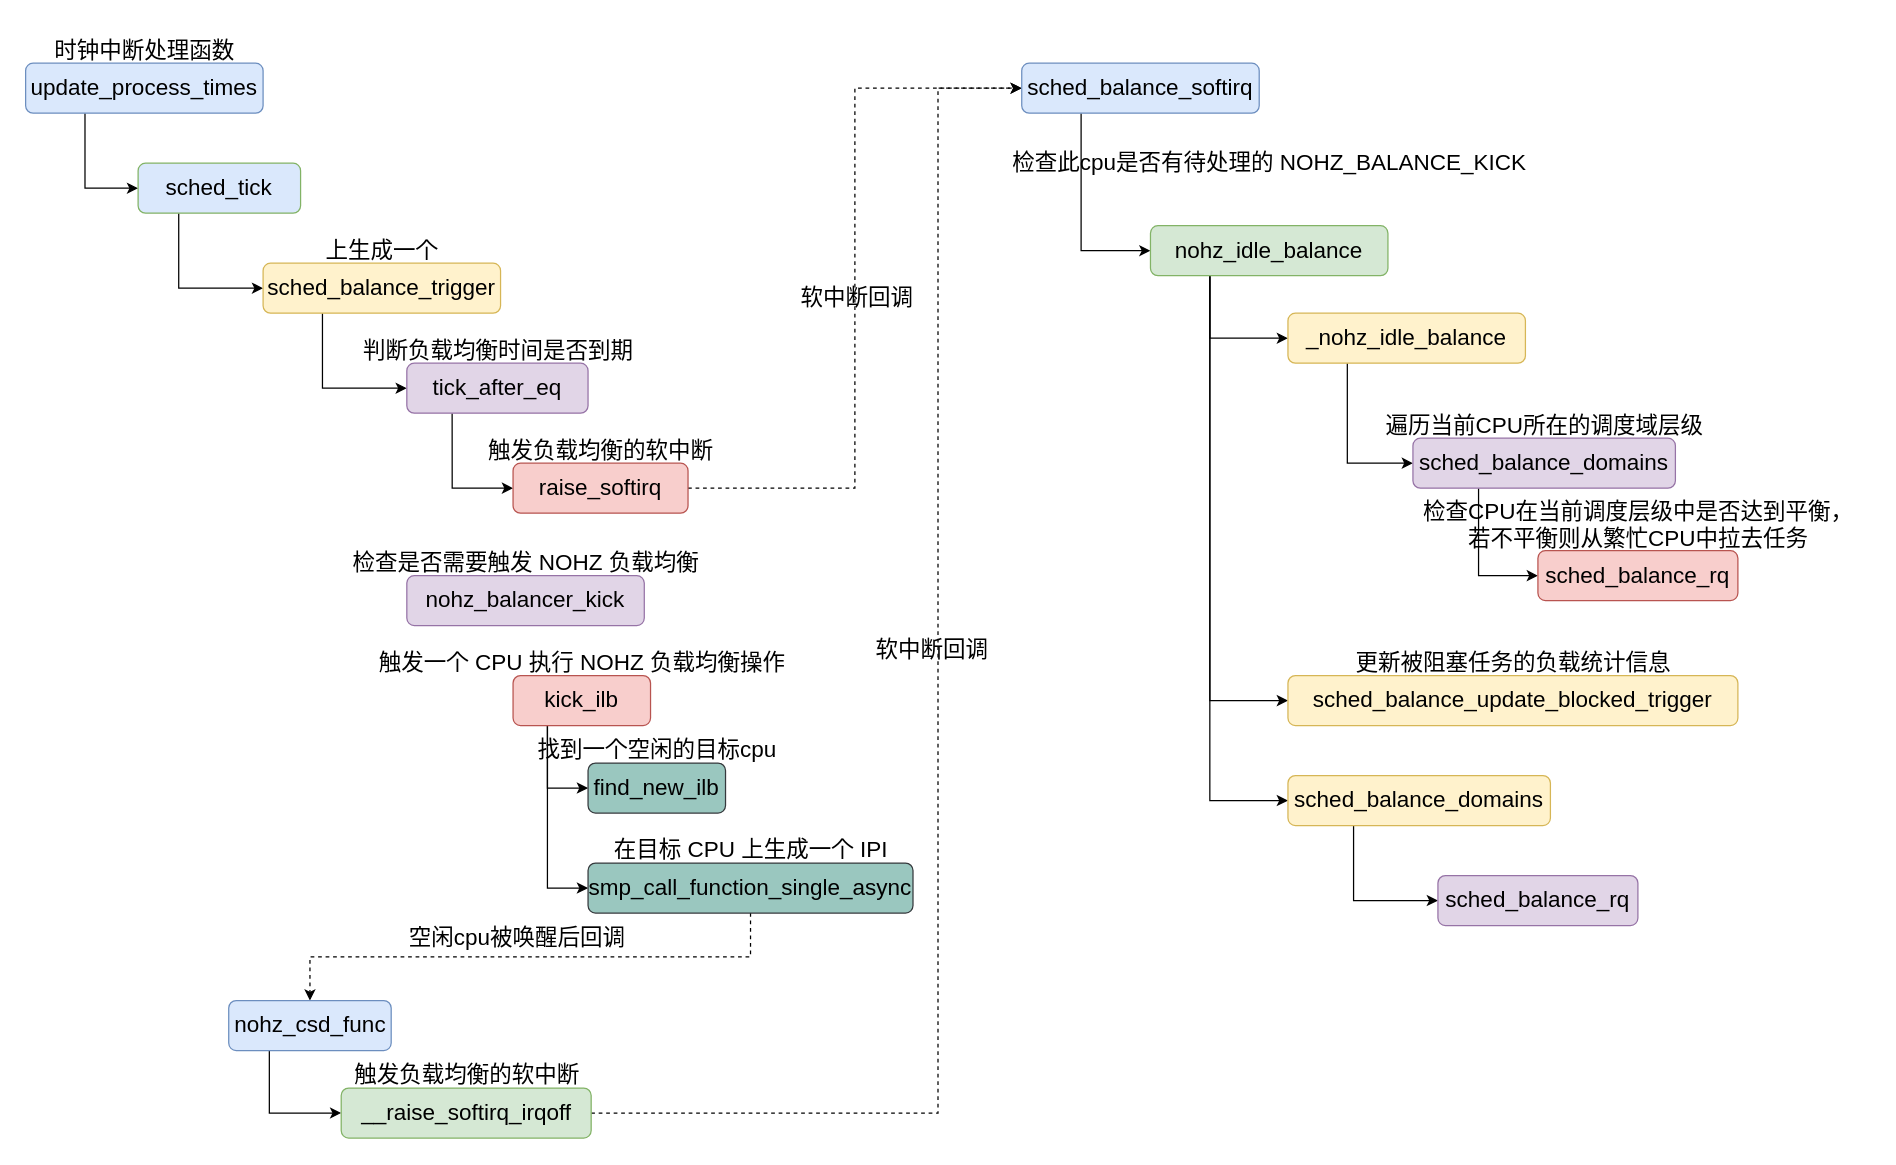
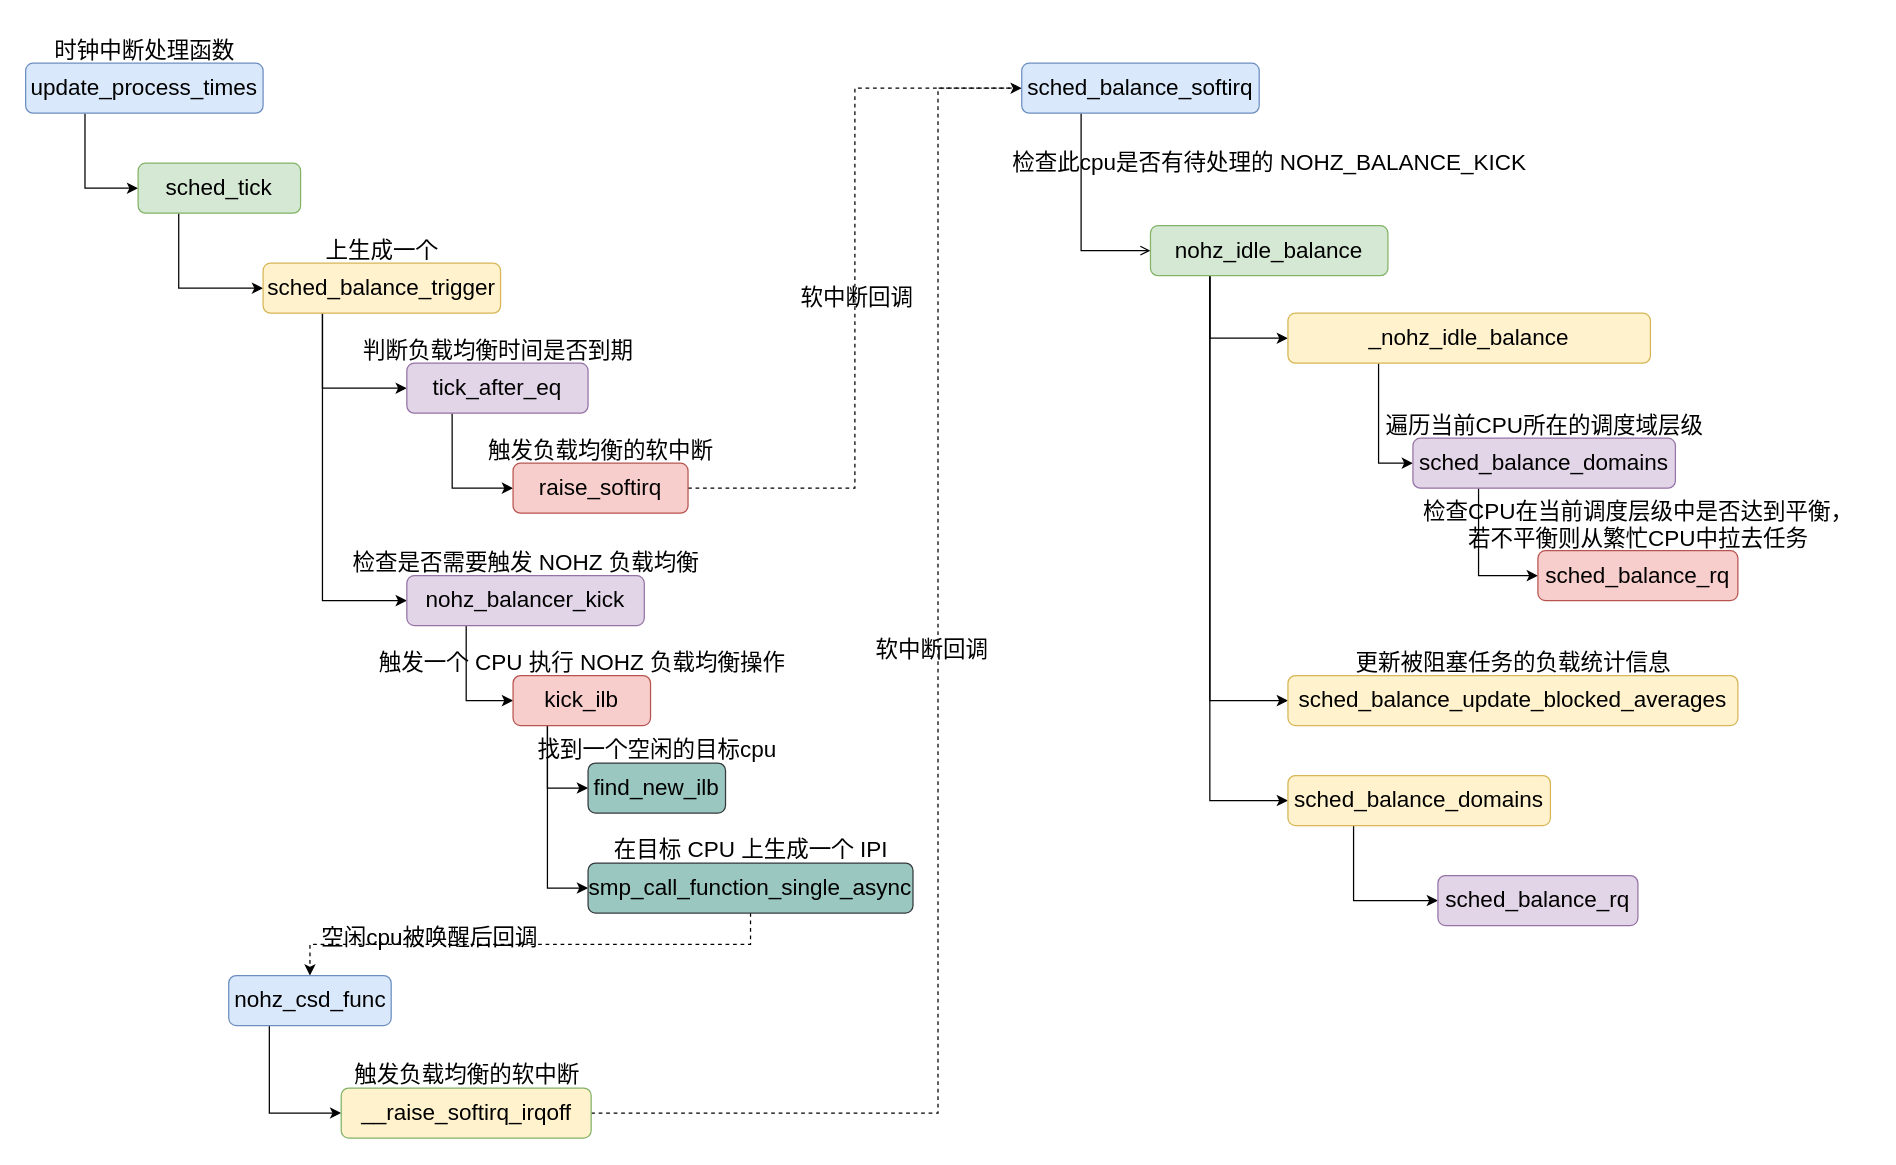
- <mxCell id="32" style="edgeStyle=orthogonalEdgeStyle;rounded=0;orthogonalLoop=1;jettySize=auto;html=1;exitX=1;exitY=0.5;exitDx=0;exitDy=0;entryX=0;entryY=0.5;entryDx=0;entryDy=0;dashed=1;" edge="1" parent="1" source="33" target="36"><mxGeometry relative="1" as="geometry"><Array as="points"><mxPoint x="750" y="890" /><mxPoint x="750" y="70" /></Array></mxGeometry></mxCell>
+ <mxCell id="32" style="edgeStyle=orthogonalEdgeStyle;rounded=0;orthogonalLoop=1;jettySize=auto;html=1;exitX=1;exitY=0.5;exitDx=0;exitDy=0;entryX=0;entryY=0.5;entryDx=0;entryDy=0;dashed=1;endArrow=none;" edge="1" parent="1" source="33" target="36"><mxGeometry relative="1" as="geometry"><Array as="points"><mxPoint x="750" y="890" /><mxPoint x="750" y="70" /></Array></mxGeometry></mxCell>
- <mxCell id="6" value="&lt;font style=&quot;font-size: 18px;&quot;&gt;sched_tick&lt;/font&gt;" style="rounded=1;whiteSpace=wrap;html=1;fillColor=#dae8fc;strokeColor=#82b366;" vertex="1" parent="1"><mxGeometry x="110" y="130" width="130" height="40" as="geometry" /></mxCell>
+ <mxCell id="6" value="&lt;font style=&quot;font-size: 18px;&quot;&gt;sched_tick&lt;/font&gt;" style="rounded=1;whiteSpace=wrap;html=1;fillColor=#d5e8d4;strokeColor=#82b366;" vertex="1" parent="1"><mxGeometry x="110" y="130" width="130" height="40" as="geometry" /></mxCell>
- <mxCell id="35" style="edgeStyle=orthogonalEdgeStyle;rounded=0;orthogonalLoop=1;jettySize=auto;html=1;exitX=0.25;exitY=1;exitDx=0;exitDy=0;entryX=0;entryY=0.5;entryDx=0;entryDy=0;" edge="1" parent="1" source="36" target="40"><mxGeometry relative="1" as="geometry" /></mxCell>
+ <mxCell id="35" style="edgeStyle=orthogonalEdgeStyle;rounded=0;orthogonalLoop=1;jettySize=auto;html=1;exitX=0.25;exitY=1;exitDx=0;exitDy=0;entryX=0;entryY=0.5;entryDx=0;entryDy=0;endArrow=open;" edge="1" parent="1" source="36" target="40"><mxGeometry relative="1" as="geometry" /></mxCell>
- <mxCell id="43" value="&lt;font style=&quot;font-size: 18px;&quot;&gt;_nohz_idle_balance&lt;/font&gt;" style="rounded=1;whiteSpace=wrap;html=1;fillColor=#fff2cc;strokeColor=#d6b656;" vertex="1" parent="1"><mxGeometry x="1030" y="250" width="190" height="40" as="geometry" /></mxCell>
+ <mxCell id="43" value="&lt;font style=&quot;font-size: 18px;&quot;&gt;_nohz_idle_balance&lt;/font&gt;" style="rounded=1;whiteSpace=wrap;html=1;fillColor=#fff2cc;strokeColor=#d6b656;" vertex="1" parent="1"><mxGeometry x="1030" y="250" width="290" height="40" as="geometry" /></mxCell>
+ <mxCell id="8" style="edgeStyle=orthogonalEdgeStyle;rounded=0;orthogonalLoop=1;jettySize=auto;html=1;exitX=0.25;exitY=1;exitDx=0;exitDy=0;entryX=0;entryY=0.5;entryDx=0;entryDy=0;" edge="1" parent="1" source="9" target="18"><mxGeometry relative="1" as="geometry" /></mxCell>
+ <mxCell id="17" style="edgeStyle=orthogonalEdgeStyle;rounded=0;orthogonalLoop=1;jettySize=auto;html=1;exitX=0.25;exitY=1;exitDx=0;exitDy=0;entryX=0;entryY=0.5;entryDx=0;entryDy=0;" edge="1" parent="1" source="18" target="22"><mxGeometry relative="1" as="geometry" /></mxCell>
- <mxCell id="52" value="&lt;font style=&quot;font-size: 18px;&quot;&gt;sched_balance_update_blocked_trigger&lt;/font&gt;" style="rounded=1;whiteSpace=wrap;html=1;fillColor=#fff2cc;strokeColor=#d6b656;" vertex="1" parent="1"><mxGeometry x="1030" y="540" width="360" height="40" as="geometry" /></mxCell>
+ <mxCell id="52" value="&lt;font style=&quot;font-size: 18px;&quot;&gt;sched_balance_update_blocked_averages&lt;/font&gt;" style="rounded=1;whiteSpace=wrap;html=1;fillColor=#fff2cc;strokeColor=#d6b656;" vertex="1" parent="1"><mxGeometry x="1030" y="540" width="360" height="40" as="geometry" /></mxCell>
- <mxCell id="31" value="&lt;font style=&quot;font-size: 18px;&quot;&gt;空闲cpu被唤醒后回调&lt;/font&gt;" style="text;html=1;align=center;verticalAlign=middle;resizable=0;points=[];autosize=1;strokeColor=none;fillColor=none;" vertex="1" parent="1"><mxGeometry x="312.5" y="730" width="200" height="40" as="geometry" /></mxCell>
+ <mxCell id="31" value="&lt;font style=&quot;font-size: 18px;&quot;&gt;空闲cpu被唤醒后回调&lt;/font&gt;" style="text;html=1;align=center;verticalAlign=middle;resizable=0;points=[];autosize=1;strokeColor=none;fillColor=none;" vertex="1" parent="1"><mxGeometry x="242.5" y="730" width="200" height="40" as="geometry" /></mxCell>
- <mxCell id="30" value="&lt;font style=&quot;font-size: 18px;&quot;&gt;nohz_csd_func&lt;/font&gt;" style="rounded=1;whiteSpace=wrap;html=1;fillColor=#dae8fc;strokeColor=#6c8ebf;" vertex="1" parent="1"><mxGeometry x="182.5" y="800" width="130" height="40" as="geometry" /></mxCell>
+ <mxCell id="30" value="&lt;font style=&quot;font-size: 18px;&quot;&gt;nohz_csd_func&lt;/font&gt;" style="rounded=1;whiteSpace=wrap;html=1;fillColor=#dae8fc;strokeColor=#6c8ebf;" vertex="1" parent="1"><mxGeometry x="182.5" y="780" width="130" height="40" as="geometry" /></mxCell>
- <mxCell id="33" value="&lt;font style=&quot;font-size: 18px;&quot;&gt;__raise_softirq_irqoff&lt;/font&gt;" style="rounded=1;whiteSpace=wrap;html=1;fillColor=#d5e8d4;strokeColor=#82b366;" vertex="1" parent="1"><mxGeometry x="272.5" y="870" width="200" height="40" as="geometry" /></mxCell>
+ <mxCell id="33" value="&lt;font style=&quot;font-size: 18px;&quot;&gt;__raise_softirq_irqoff&lt;/font&gt;" style="rounded=1;whiteSpace=wrap;html=1;fillColor=#fff2cc;strokeColor=#82b366;" vertex="1" parent="1"><mxGeometry x="272.5" y="870" width="200" height="40" as="geometry" /></mxCell>
